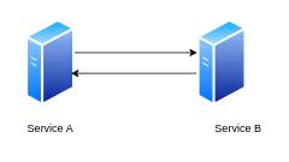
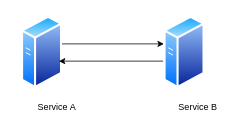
- <mxCell id="5" value="Service A" style="text;html=1;align=center;verticalAlign=middle;resizable=0;points=[];autosize=1;strokeColor=none;fillColor=none;" parent="1" vertex="1"><mxGeometry x="20.4" y="128" width="70" height="30" as="geometry" /></mxCell>
+ <mxCell id="5" value="Service A" style="text;html=1;align=center;verticalAlign=middle;resizable=0;points=[];autosize=1;strokeColor=none;fillColor=none;" parent="1" vertex="1"><mxGeometry x="40.4" y="128" width="70" height="30" as="geometry" /></mxCell>
